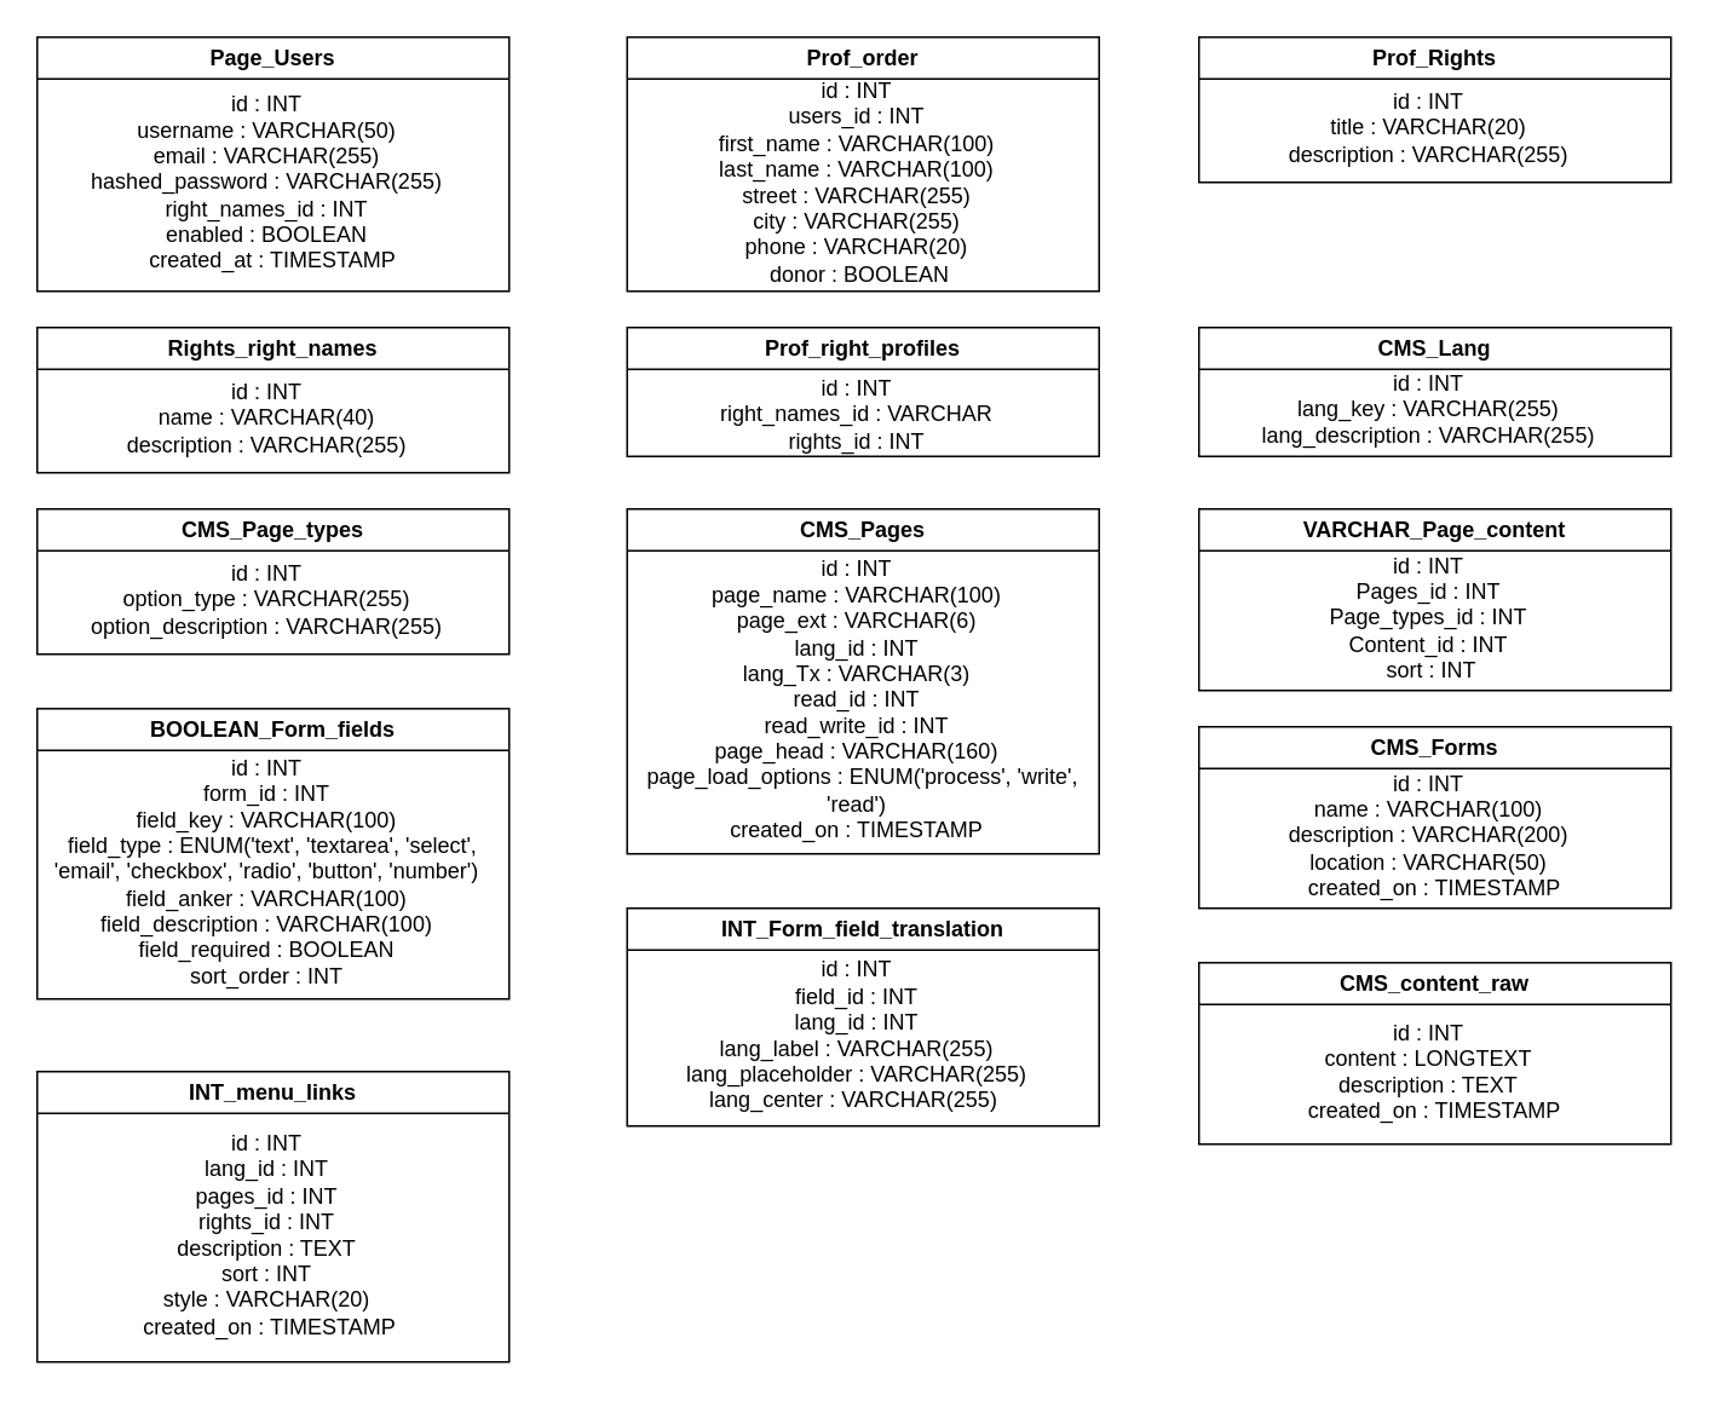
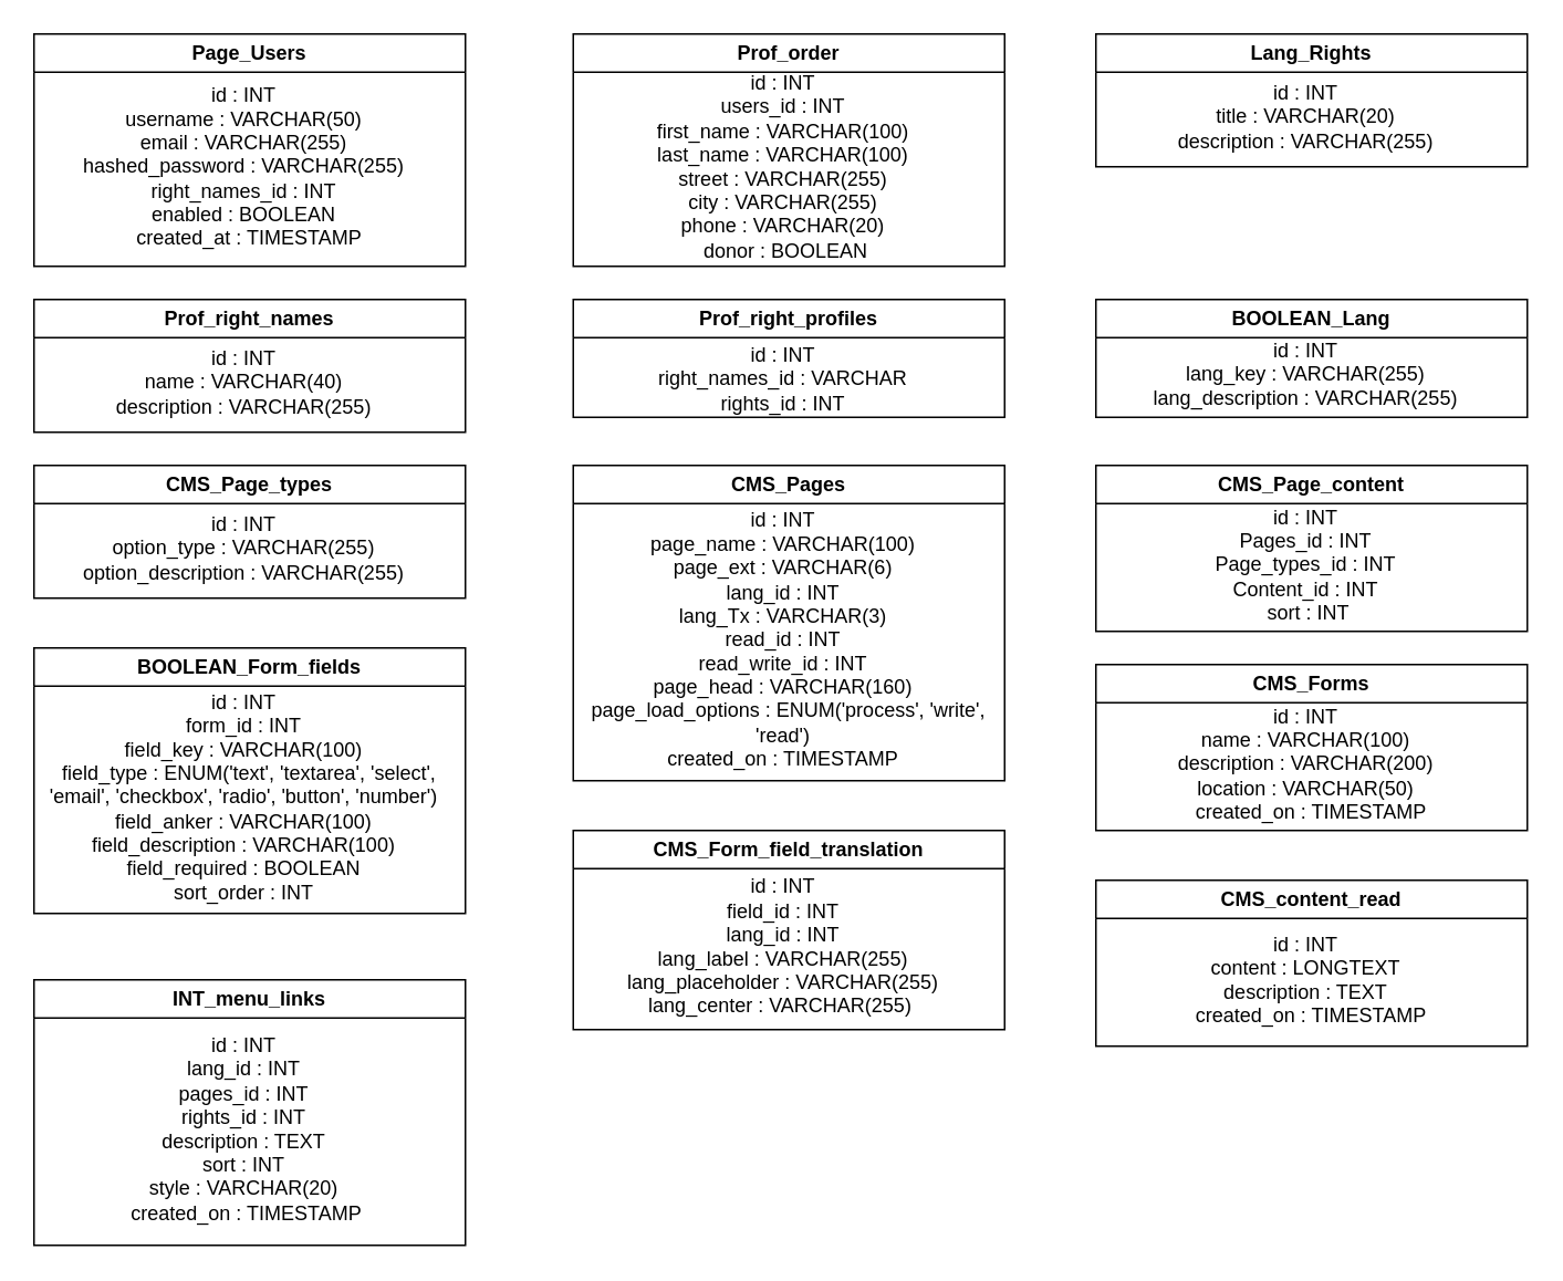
- <mxCell id="6" value="&lt;div&gt;Prof_Rights&lt;/div&gt;" style="swimlane;whiteSpace=wrap;html=1;" vertex="1" parent="1"><mxGeometry x="660" y="20" width="260" height="80" as="geometry" /></mxCell>
+ <mxCell id="6" value="&lt;div&gt;Lang_Rights&lt;/div&gt;" style="swimlane;whiteSpace=wrap;html=1;" vertex="1" parent="1"><mxGeometry x="660" y="20" width="260" height="80" as="geometry" /></mxCell>
- <mxCell id="8" value="&lt;div&gt;Rights_right_names&lt;/div&gt;" style="swimlane;whiteSpace=wrap;html=1;" vertex="1" parent="1"><mxGeometry x="20" y="180" width="260" height="80" as="geometry" /></mxCell>
+ <mxCell id="8" value="&lt;div&gt;Prof_right_names&lt;/div&gt;" style="swimlane;whiteSpace=wrap;html=1;" vertex="1" parent="1"><mxGeometry x="20" y="180" width="260" height="80" as="geometry" /></mxCell>
- <mxCell id="12" value="&lt;div&gt;CMS_Lang&lt;/div&gt;" style="swimlane;whiteSpace=wrap;html=1;" vertex="1" parent="1"><mxGeometry x="660" y="180" width="260" height="71" as="geometry" /></mxCell>
+ <mxCell id="12" value="&lt;div&gt;BOOLEAN_Lang&lt;/div&gt;" style="swimlane;whiteSpace=wrap;html=1;" vertex="1" parent="1"><mxGeometry x="660" y="180" width="260" height="71" as="geometry" /></mxCell>
- <mxCell id="18" value="&lt;div&gt;VARCHAR_Page_content&lt;/div&gt;" style="swimlane;whiteSpace=wrap;html=1;" vertex="1" parent="1"><mxGeometry x="660" y="280" width="260" height="100" as="geometry" /></mxCell>
+ <mxCell id="18" value="&lt;div&gt;CMS_Page_content&lt;/div&gt;" style="swimlane;whiteSpace=wrap;html=1;" vertex="1" parent="1"><mxGeometry x="660" y="280" width="260" height="100" as="geometry" /></mxCell>
- <mxCell id="24" value="&lt;div&gt;INT_Form_field_translation&lt;/div&gt;" style="swimlane;whiteSpace=wrap;html=1;" vertex="1" parent="1"><mxGeometry x="345" y="500" width="260" height="120" as="geometry" /></mxCell>
+ <mxCell id="24" value="&lt;div&gt;CMS_Form_field_translation&lt;/div&gt;" style="swimlane;whiteSpace=wrap;html=1;" vertex="1" parent="1"><mxGeometry x="345" y="500" width="260" height="120" as="geometry" /></mxCell>
- <mxCell id="26" value="&lt;div&gt;CMS_content_raw&lt;/div&gt;" style="swimlane;whiteSpace=wrap;html=1;" vertex="1" parent="1"><mxGeometry x="660" y="530" width="260" height="100" as="geometry" /></mxCell>
+ <mxCell id="26" value="&lt;div&gt;CMS_content_read&lt;/div&gt;" style="swimlane;whiteSpace=wrap;html=1;" vertex="1" parent="1"><mxGeometry x="660" y="530" width="260" height="100" as="geometry" /></mxCell>
